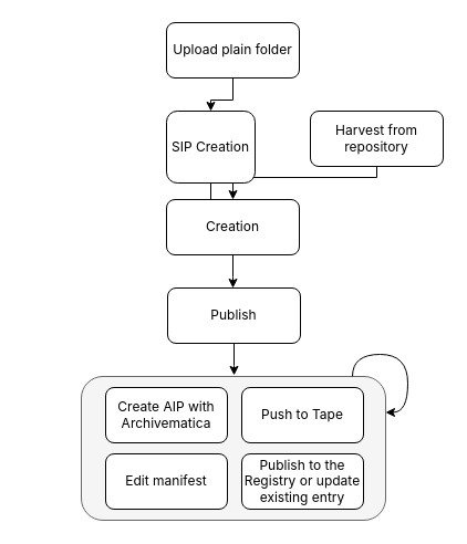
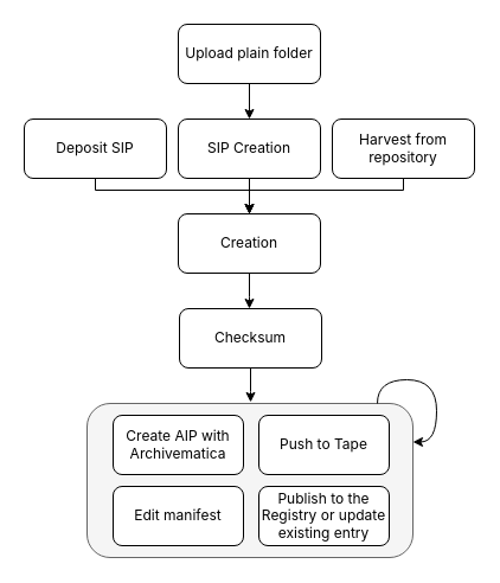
+ <mxCell id="15" value="&lt;font face=&quot;Inter&quot; style=&quot;font-size: 12px;&quot; data-font-src=&quot;https://fonts.googleapis.com/css?family=Inter&quot;&gt;Deposit SIP&lt;/font&gt;" style="rounded=1;whiteSpace=wrap;html=1;" parent="1" vertex="1"><mxGeometry x="20" y="100" width="120" height="50" as="geometry" /></mxCell>
- <mxCell id="8" value="&lt;font face=&quot;Inter&quot; style=&quot;font-size: 12px;&quot; data-font-src=&quot;https://fonts.googleapis.com/css?family=Inter&quot;&gt;SIP Creation&lt;/font&gt;" style="rounded=1;whiteSpace=wrap;html=1;" parent="1" vertex="1"><mxGeometry x="150" y="100" width="80" height="65" as="geometry" /></mxCell>
+ <mxCell id="8" value="&lt;font face=&quot;Inter&quot; style=&quot;font-size: 12px;&quot; data-font-src=&quot;https://fonts.googleapis.com/css?family=Inter&quot;&gt;SIP Creation&lt;/font&gt;" style="rounded=1;whiteSpace=wrap;html=1;" parent="1" vertex="1"><mxGeometry x="150" y="100" width="120" height="50" as="geometry" /></mxCell>
+ <mxCell id="14" style="edgeStyle=orthogonalEdgeStyle;rounded=0;orthogonalLoop=1;jettySize=auto;html=1;entryX=0.5;entryY=0;entryDx=0;entryDy=0;" edge="1" parent="1" source="15" target="10"><mxGeometry relative="1" as="geometry"><Array as="points"><mxPoint x="80" y="160" /><mxPoint x="210" y="160" /></Array></mxGeometry></mxCell>
- <mxCell id="18" value="&lt;font face=&quot;Inter&quot; style=&quot;font-size: 12px;&quot; data-font-src=&quot;https://fonts.googleapis.com/css?family=Inter&quot;&gt;Publish&lt;/font&gt;" style="rounded=1;whiteSpace=wrap;html=1;" vertex="1" parent="1"><mxGeometry x="151" y="260" width="120" height="50" as="geometry" /></mxCell>
+ <mxCell id="18" value="&lt;font face=&quot;Inter&quot; style=&quot;font-size: 12px;&quot; data-font-src=&quot;https://fonts.googleapis.com/css?family=Inter&quot;&gt;Checksum&lt;/font&gt;" style="rounded=1;whiteSpace=wrap;html=1;" vertex="1" parent="1"><mxGeometry x="151" y="260" width="120" height="50" as="geometry" /></mxCell>
